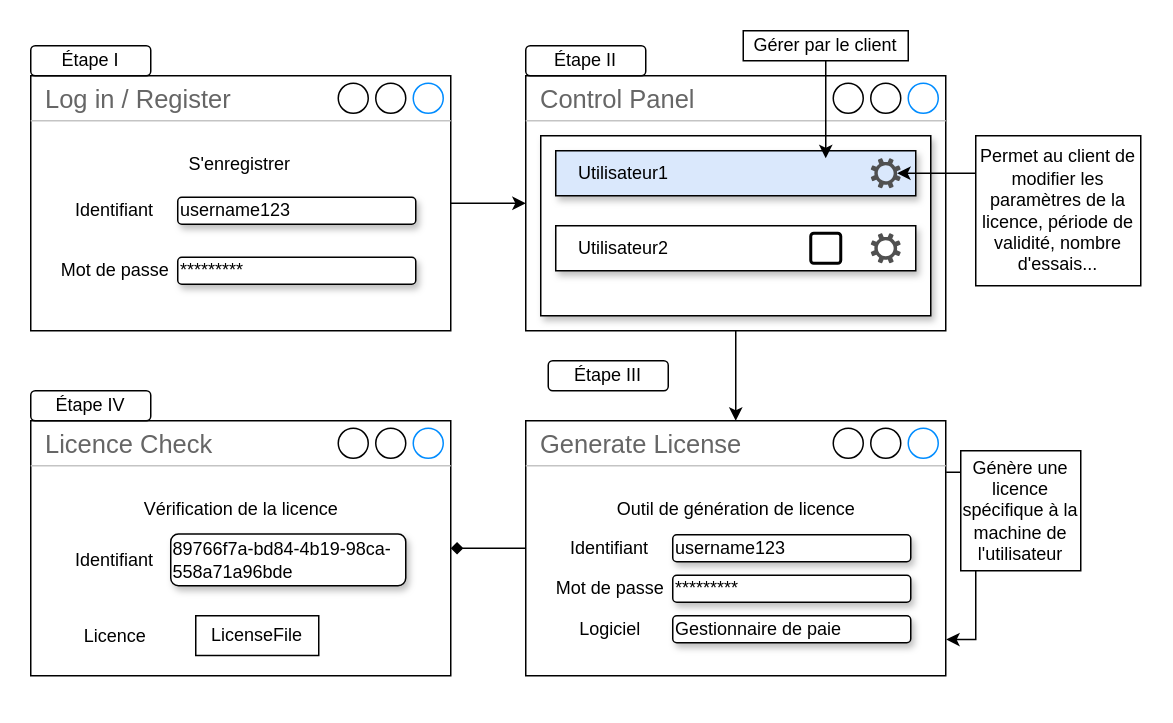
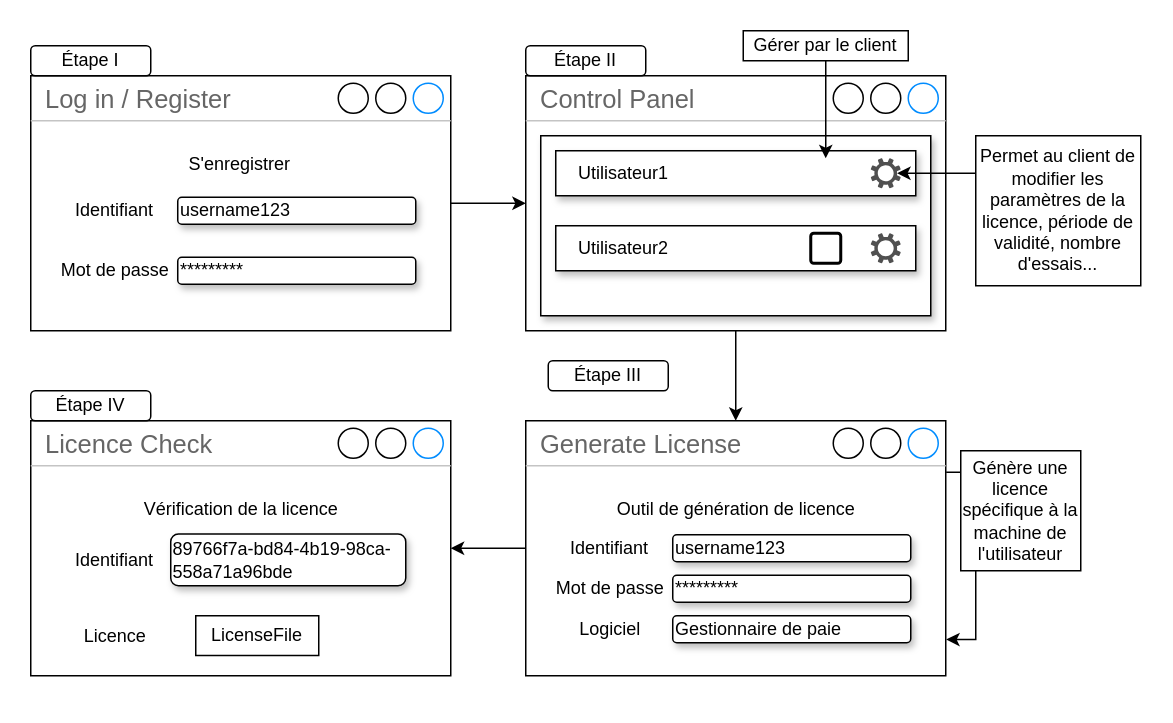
- <mxCell id="14" value="&amp;nbsp;&amp;nbsp;&amp;nbsp; Utilisateur1" style="rounded=0;whiteSpace=wrap;html=1;shadow=1;glass=0;sketch=0;fontColor=#000000;strokeColor=#000000;align=left;fillColor=#dae8fc;" vertex="1" parent="10"><mxGeometry x="20" y="50" width="240" height="30" as="geometry" /></mxCell>
+ <mxCell id="14" value="&amp;nbsp;&amp;nbsp;&amp;nbsp; Utilisateur1" style="rounded=0;whiteSpace=wrap;html=1;shadow=1;glass=0;sketch=0;fontColor=#000000;strokeColor=#000000;align=left;" vertex="1" parent="10"><mxGeometry x="20" y="50" width="240" height="30" as="geometry" /></mxCell>
- <mxCell id="51" style="edgeStyle=orthogonalEdgeStyle;rounded=0;orthogonalLoop=1;jettySize=auto;html=1;fontColor=#000000;endArrow=diamond;" edge="1" parent="1" source="37" target="27"><mxGeometry relative="1" as="geometry" /></mxCell>
+ <mxCell id="51" style="edgeStyle=orthogonalEdgeStyle;rounded=0;orthogonalLoop=1;jettySize=auto;html=1;fontColor=#000000;" edge="1" parent="1" source="37" target="27"><mxGeometry relative="1" as="geometry" /></mxCell>
